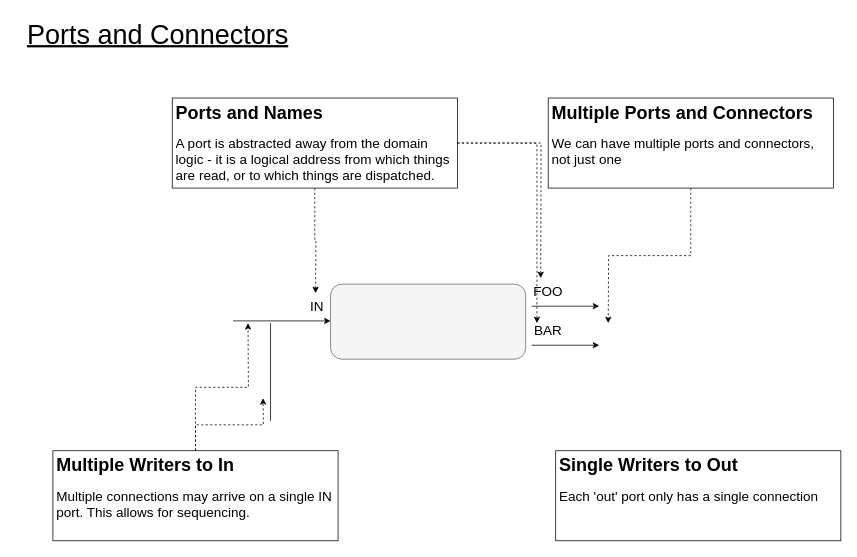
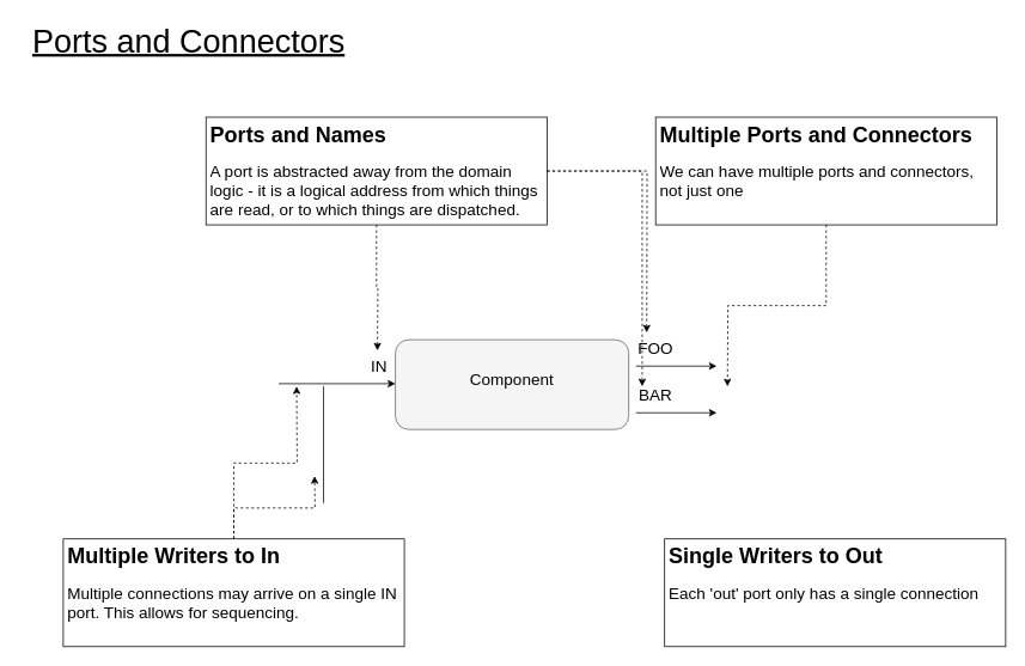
+ <mxCell id="4" value="&lt;font style=&quot;font-size: 18px&quot;&gt;Component&lt;/font&gt;" style="text;html=1;strokeColor=none;fillColor=none;align=center;verticalAlign=middle;whiteSpace=wrap;rounded=0;" vertex="1" parent="1"><mxGeometry x="515" y="398" width="110" height="50" as="geometry" /></mxCell>
